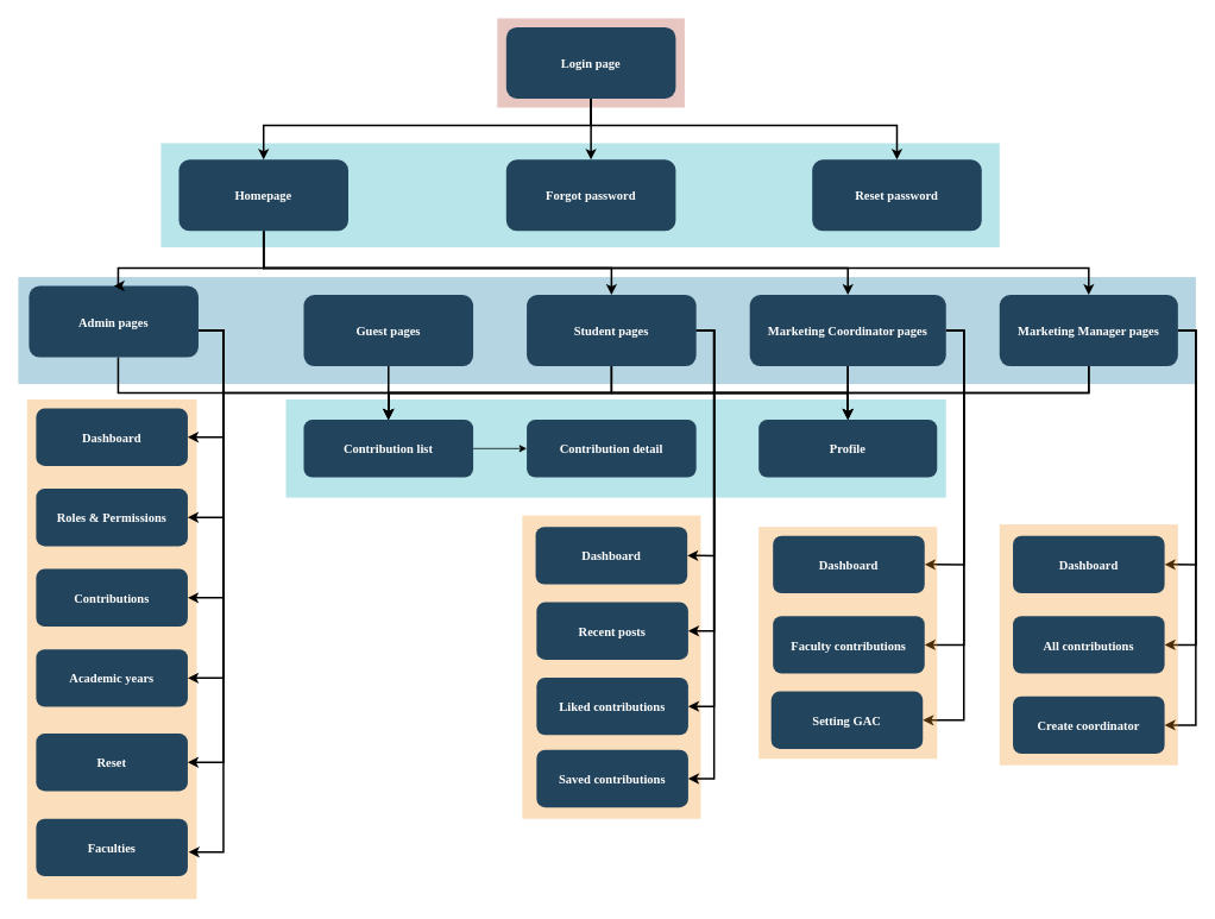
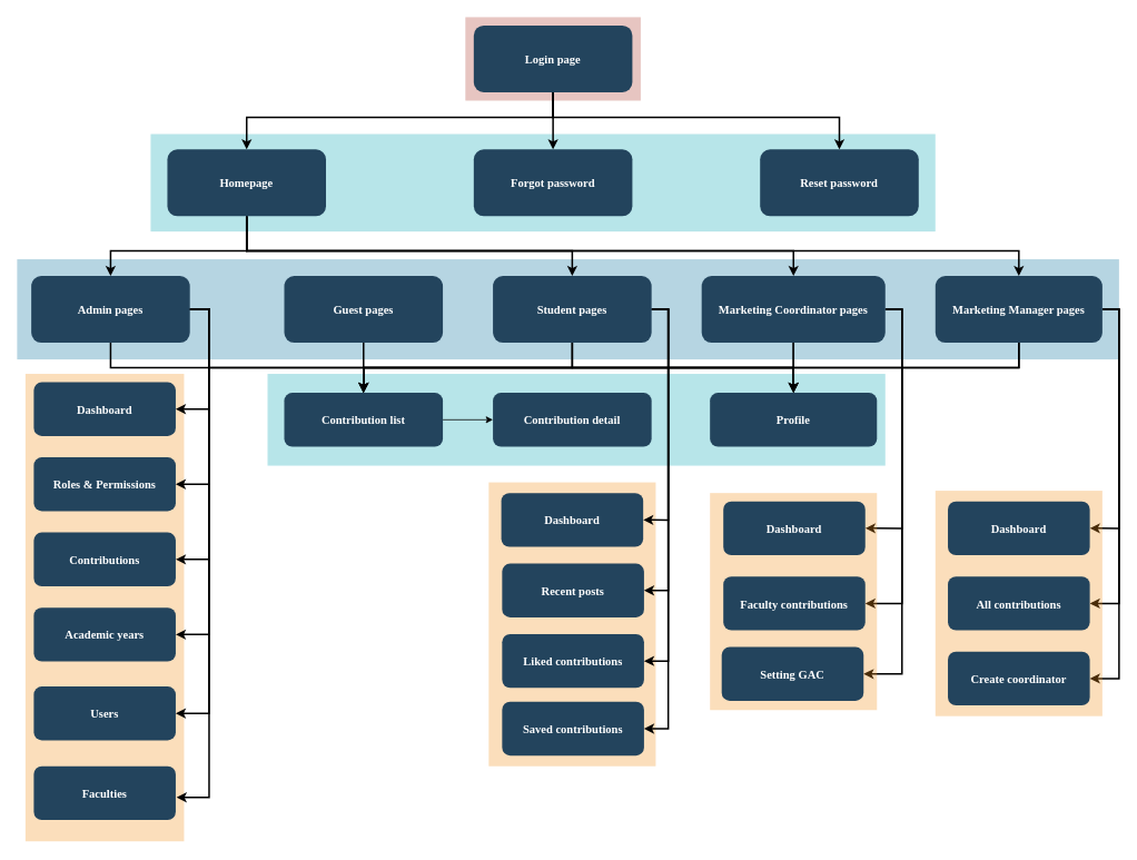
- <mxCell id="26" value="Admin pages" style="rounded=1;fillColor=#23445D;gradientColor=none;strokeColor=none;fontColor=#FFFFFF;fontStyle=1;fontFamily=Tahoma;fontSize=14" parent="1" vertex="1"><mxGeometry x="32" y="320" width="190" height="80" as="geometry" /></mxCell>
+ <mxCell id="26" value="Admin pages" style="rounded=1;fillColor=#23445D;gradientColor=none;strokeColor=none;fontColor=#FFFFFF;fontStyle=1;fontFamily=Tahoma;fontSize=14" parent="1" vertex="1"><mxGeometry x="37" y="330" width="190" height="80" as="geometry" /></mxCell>
- <mxCell id="31" value="Reset" style="rounded=1;fillColor=#23445D;gradientColor=none;strokeColor=none;fontColor=#FFFFFF;fontStyle=1;fontFamily=Tahoma;fontSize=14" vertex="1" parent="1"><mxGeometry x="40" y="821.75" width="170" height="64.5" as="geometry" /></mxCell>
+ <mxCell id="31" value="Users" style="rounded=1;fillColor=#23445D;gradientColor=none;strokeColor=none;fontColor=#FFFFFF;fontStyle=1;fontFamily=Tahoma;fontSize=14" vertex="1" parent="1"><mxGeometry x="40" y="821.75" width="170" height="64.5" as="geometry" /></mxCell>
